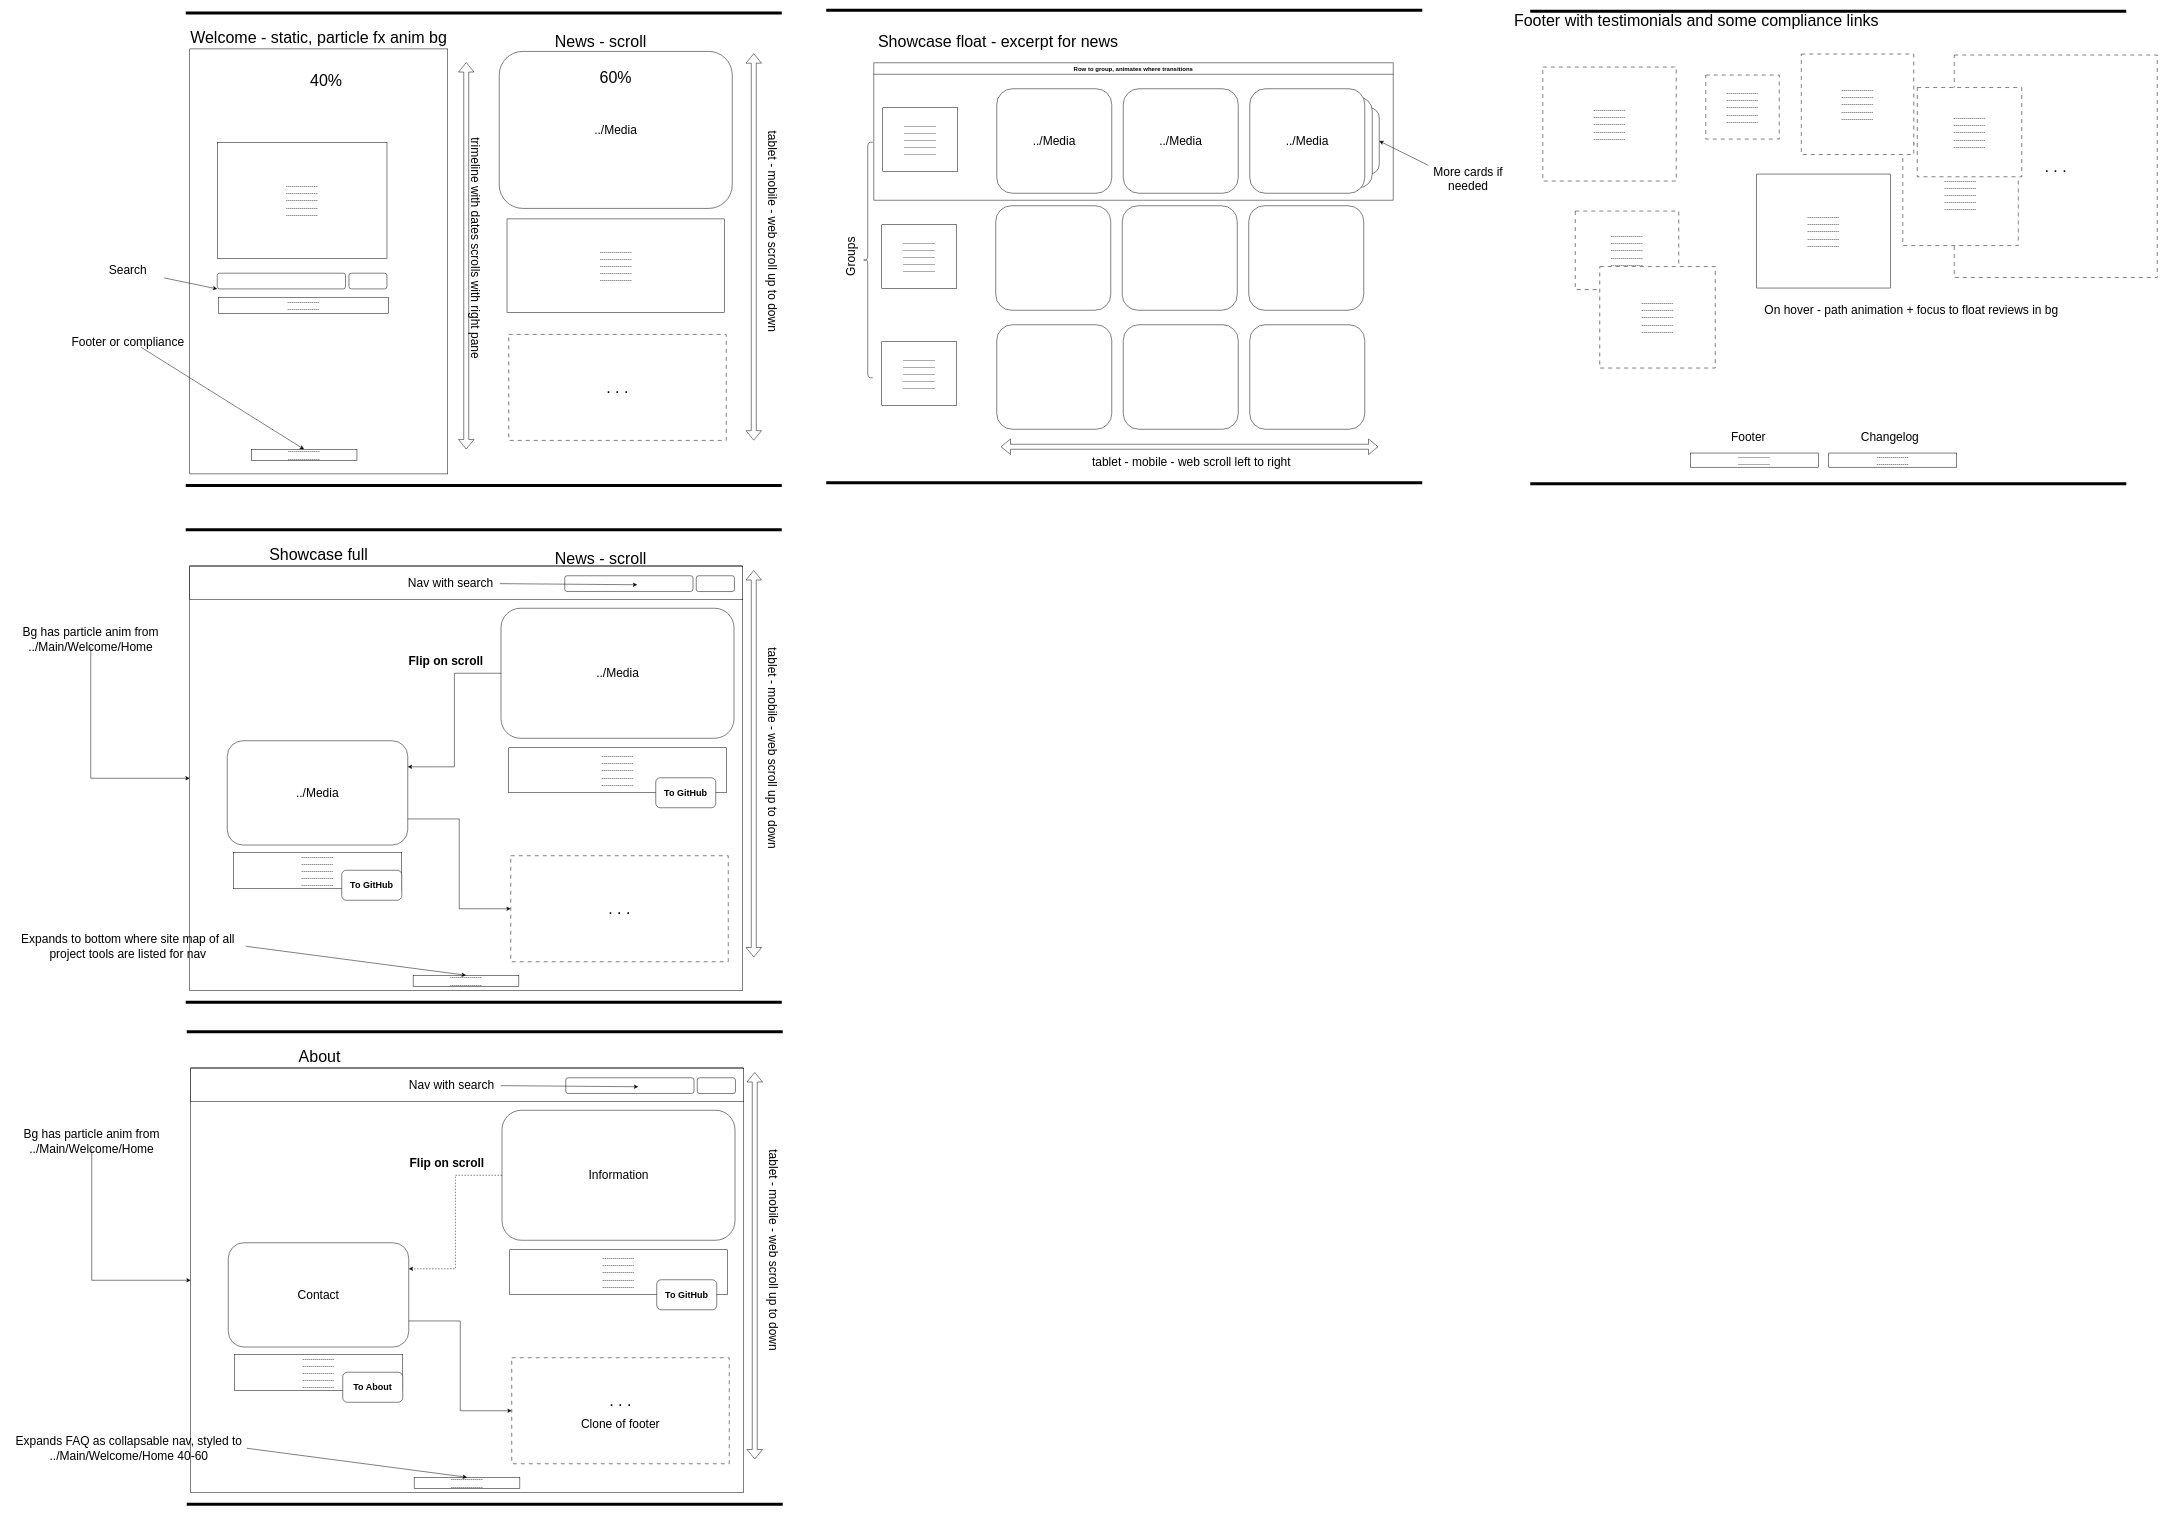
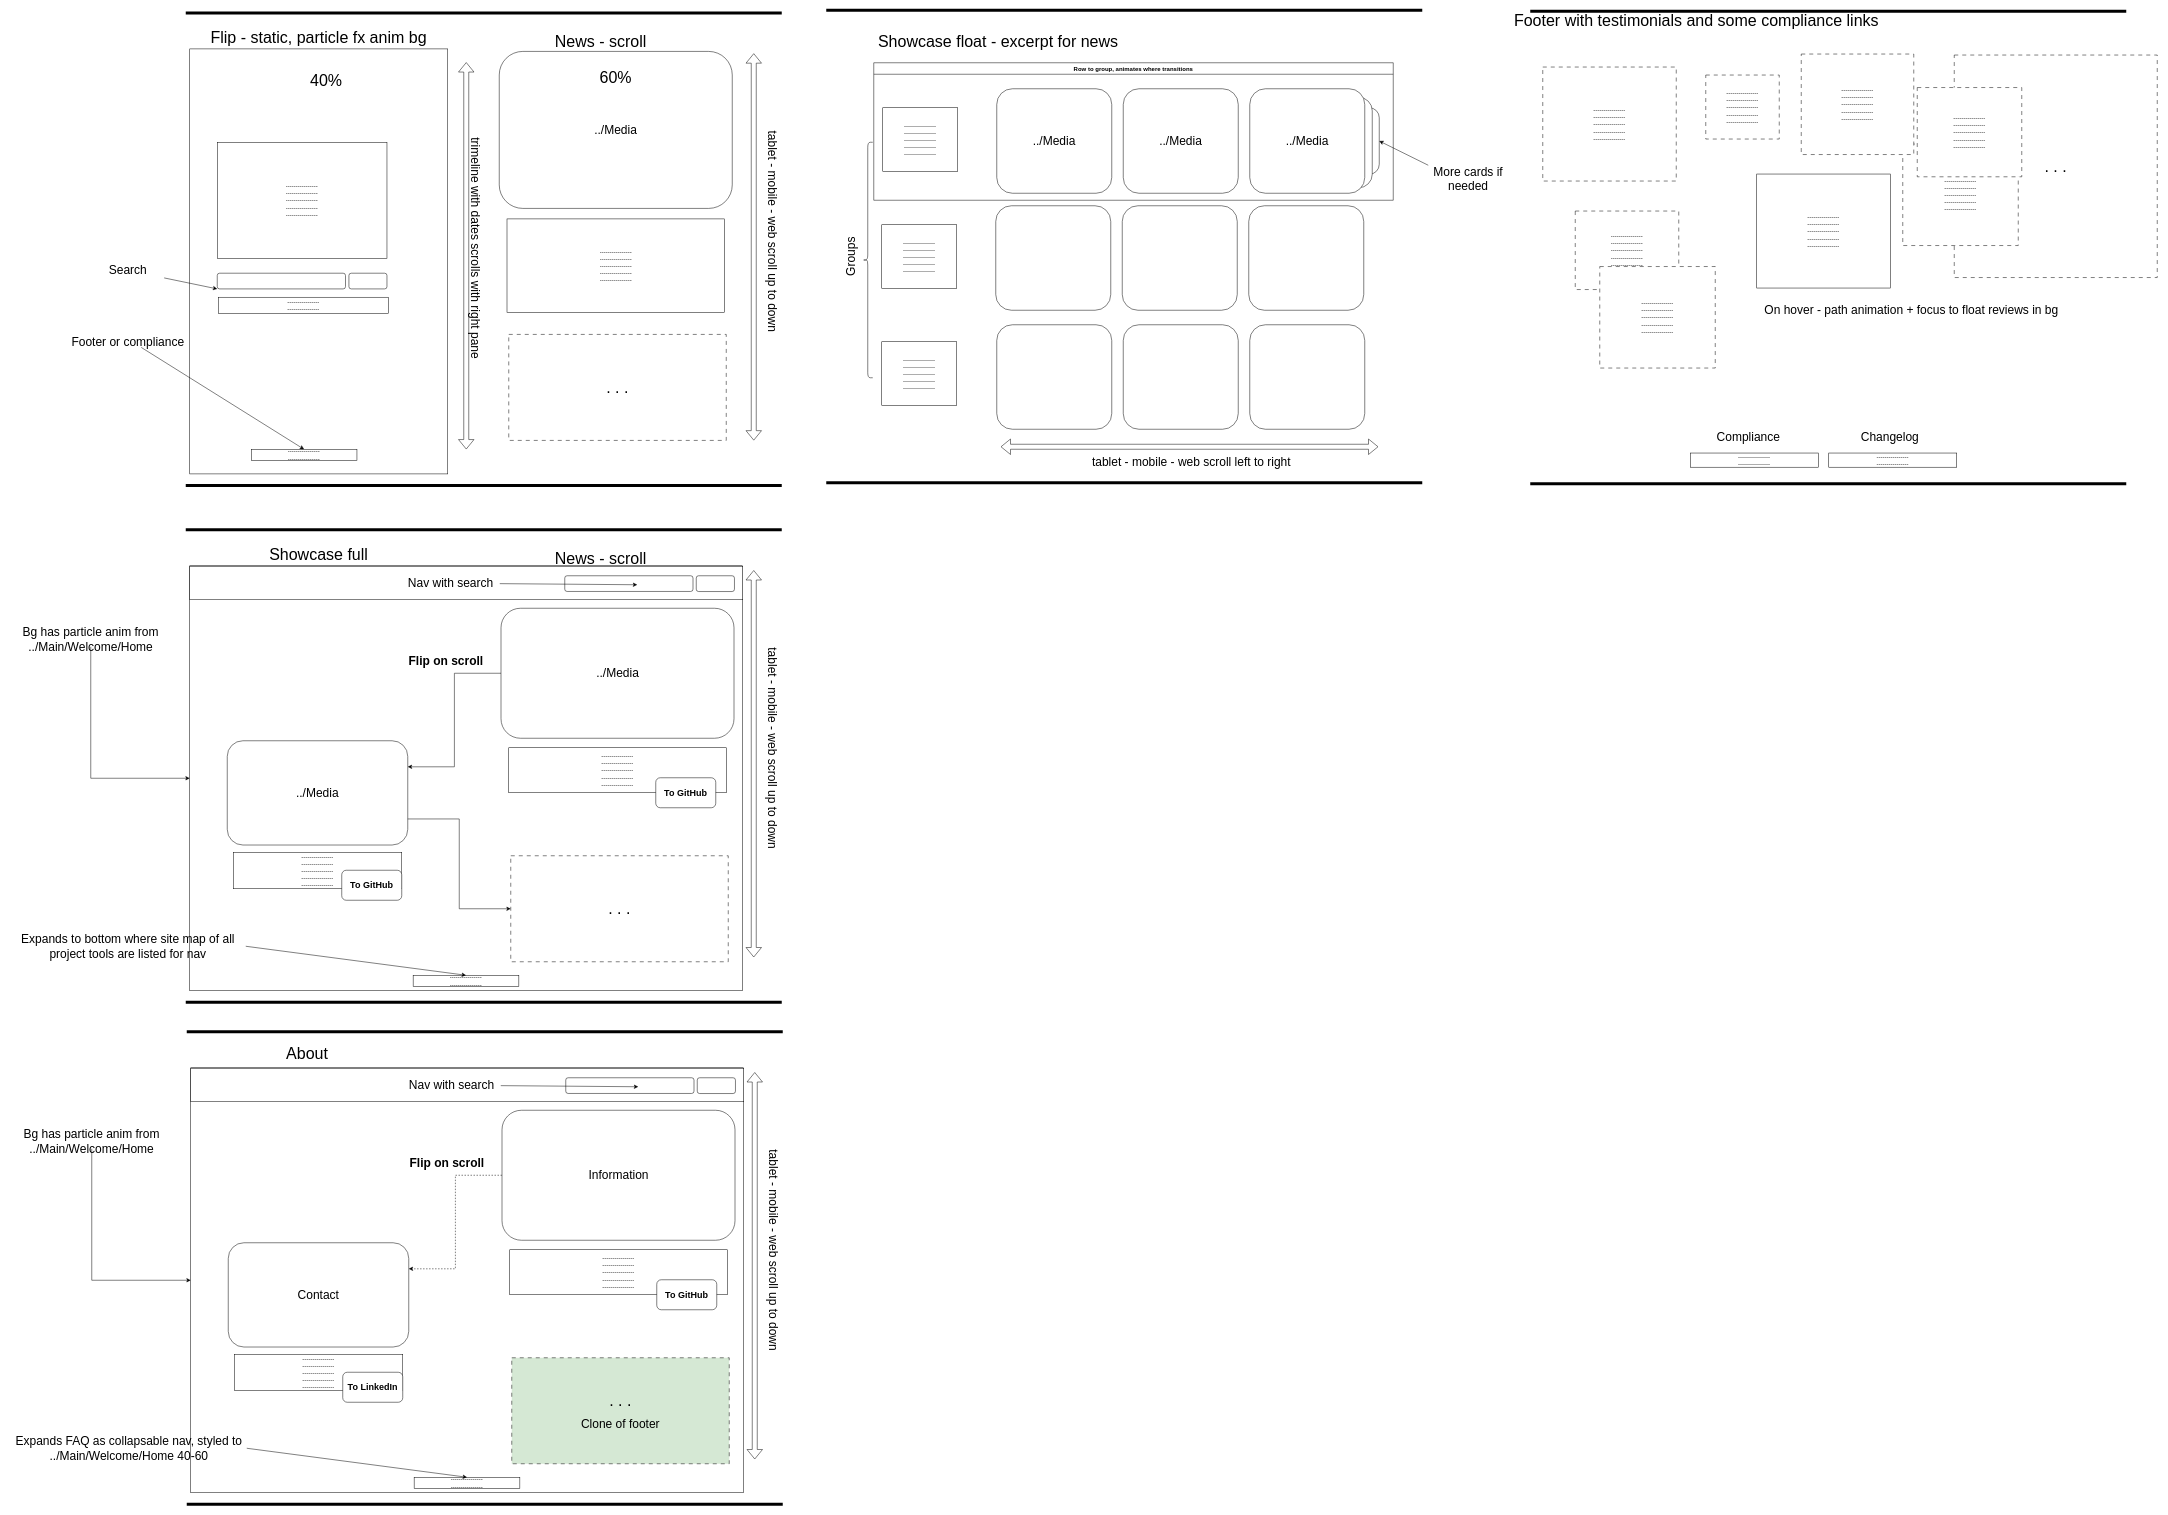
- <mxCell id="29" value="&lt;font style=&quot;font-size: 32px;&quot;&gt;Welcome - static, particle fx anim bg&lt;br&gt;&lt;/font&gt;" style="text;html=1;align=center;verticalAlign=middle;whiteSpace=wrap;rounded=0;" vertex="1" parent="1"><mxGeometry x="291" y="59.33" width="692" height="30" as="geometry" /></mxCell>
+ <mxCell id="29" value="&lt;font style=&quot;font-size: 32px;&quot;&gt;Flip - static, particle fx anim bg&lt;br&gt;&lt;/font&gt;" style="text;html=1;align=center;verticalAlign=middle;whiteSpace=wrap;rounded=0;" vertex="1" parent="1"><mxGeometry x="291" y="59.33" width="692" height="30" as="geometry" /></mxCell>
- <mxCell id="66" value="&lt;font style=&quot;font-size: 24px;&quot;&gt;Footer&lt;/font&gt;" style="text;html=1;align=center;verticalAlign=middle;whiteSpace=wrap;rounded=0;" vertex="1" parent="1"><mxGeometry x="3336.01" y="858.57" width="321" height="30" as="geometry" /></mxCell>
+ <mxCell id="66" value="&lt;font style=&quot;font-size: 24px;&quot;&gt;Compliance&lt;/font&gt;" style="text;html=1;align=center;verticalAlign=middle;whiteSpace=wrap;rounded=0;" vertex="1" parent="1"><mxGeometry x="3336.01" y="858.57" width="321" height="30" as="geometry" /></mxCell>
- <mxCell id="102" value="&lt;font style=&quot;font-size: 32px;&quot;&gt;About&lt;/font&gt;" style="text;html=1;align=center;verticalAlign=middle;whiteSpace=wrap;rounded=0;" vertex="1" parent="1"><mxGeometry x="293" y="2097" width="692" height="30" as="geometry" /></mxCell>
+ <mxCell id="102" value="&lt;font style=&quot;font-size: 32px;&quot;&gt;About&lt;/font&gt;" style="text;html=1;align=center;verticalAlign=middle;whiteSpace=wrap;rounded=0;" vertex="1" parent="1"><mxGeometry x="268" y="2092" width="692" height="30" as="geometry" /></mxCell>
- <mxCell id="120" value="&lt;b style=&quot;font-size: 18px;&quot;&gt;To About&lt;br&gt;&lt;/b&gt;" style="rounded=1;whiteSpace=wrap;html=1;" vertex="1" parent="117"><mxGeometry x="228.99" y="259" width="120" height="60" as="geometry" /></mxCell>
+ <mxCell id="120" value="&lt;b style=&quot;font-size: 18px;&quot;&gt;To LinkedIn&lt;br&gt;&lt;/b&gt;" style="rounded=1;whiteSpace=wrap;html=1;" vertex="1" parent="117"><mxGeometry x="228.99" y="259" width="120" height="60" as="geometry" /></mxCell>
- <mxCell id="121" style="edgeStyle=orthogonalEdgeStyle;rounded=0;orthogonalLoop=1;jettySize=auto;html=1;exitX=1;exitY=0.75;exitDx=0;exitDy=0;entryX=0;entryY=0.5;entryDx=0;entryDy=0;" edge="1" parent="1" source="119" target="116"><mxGeometry relative="1" as="geometry" /></mxCell>
- <mxCell id="116" value="&lt;font style=&quot;font-size: 32px;&quot;&gt;. . .&lt;br&gt;&lt;/font&gt;&lt;br&gt;&lt;font style=&quot;font-size: 24px;&quot;&gt;Clone of footer&lt;/font&gt;" style="rounded=0;whiteSpace=wrap;html=1;dashed=1;dashPattern=8 8;" vertex="1" parent="1"><mxGeometry x="1023" y="2715" width="435" height="212" as="geometry" /></mxCell>
+ <mxCell id="116" value="&lt;font style=&quot;font-size: 32px;&quot;&gt;. . .&lt;br&gt;&lt;/font&gt;&lt;br&gt;&lt;font style=&quot;font-size: 24px;&quot;&gt;Clone of footer&lt;/font&gt;" style="rounded=0;whiteSpace=wrap;html=1;dashed=1;dashPattern=8 8;fillColor=#d5e8d4;" vertex="1" parent="1"><mxGeometry x="1023" y="2715" width="435" height="212" as="geometry" /></mxCell>
